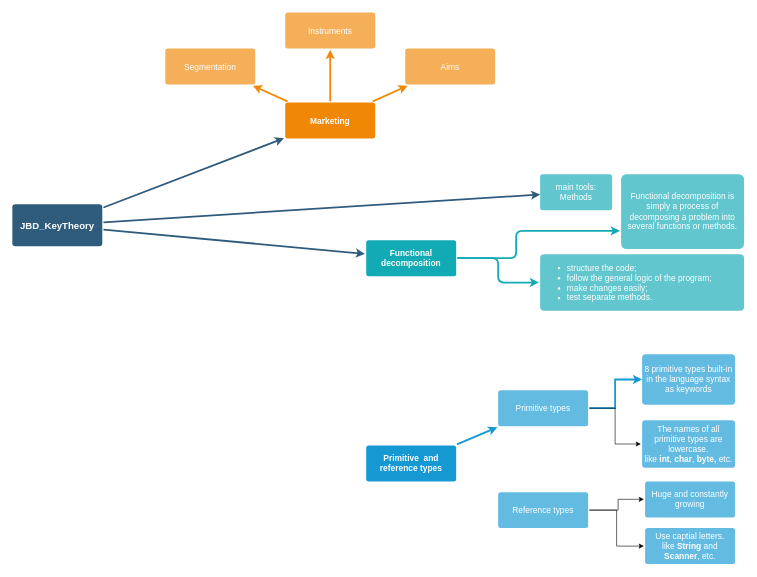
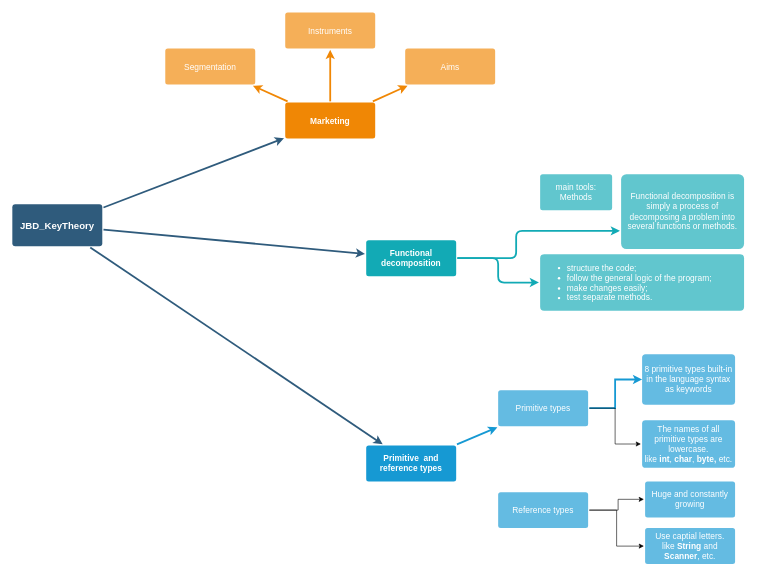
- <mxCell id="4" value="" style="edgeStyle=none;rounded=0;jumpStyle=none;html=1;shadow=0;labelBackgroundColor=none;startArrow=none;startFill=0;endArrow=classic;endFill=1;jettySize=auto;orthogonalLoop=1;strokeColor=#2F5B7C;strokeWidth=3;fontFamily=Helvetica;fontSize=16;fontColor=#23445D;spacing=5;" parent="1" source="5" target="26" edge="1"><mxGeometry relative="1" as="geometry" /></mxCell>
+ <mxCell id="4" value="" style="edgeStyle=none;rounded=0;jumpStyle=none;html=1;shadow=0;labelBackgroundColor=none;startArrow=none;startFill=0;endArrow=classic;endFill=1;jettySize=auto;orthogonalLoop=1;strokeColor=#2F5B7C;strokeWidth=3;fontFamily=Helvetica;fontSize=16;fontColor=#23445D;spacing=5;" parent="1" source="5" target="7" edge="1"><mxGeometry relative="1" as="geometry" /></mxCell>
